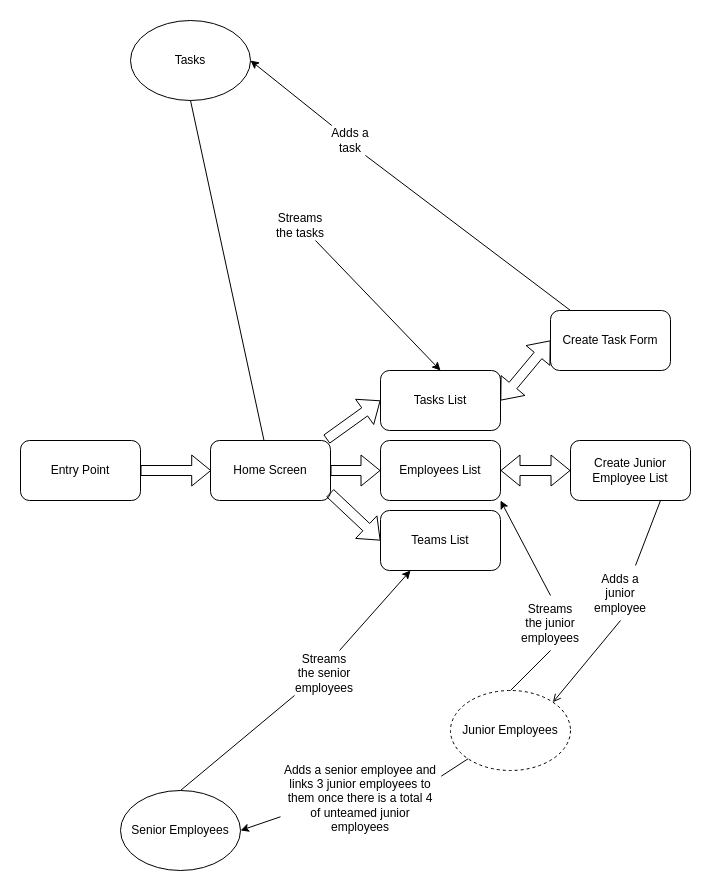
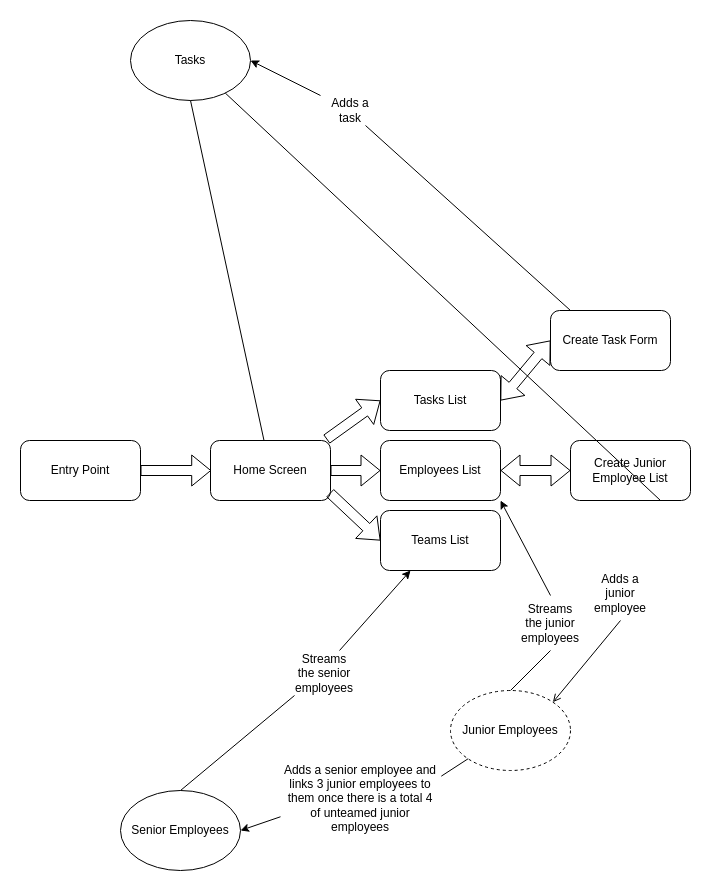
- <mxCell id="19" value="Adds a task" style="text;html=1;strokeColor=none;fillColor=none;align=center;verticalAlign=middle;whiteSpace=wrap;rounded=0;" vertex="1" parent="1"><mxGeometry x="320" y="125" width="60" height="30" as="geometry" /></mxCell>
+ <mxCell id="19" value="Adds a task" style="text;html=1;strokeColor=none;fillColor=none;align=center;verticalAlign=middle;whiteSpace=wrap;rounded=0;" vertex="1" parent="1"><mxGeometry x="320" y="95" width="60" height="30" as="geometry" /></mxCell>
- <mxCell id="22" value="Streams the tasks" style="text;html=1;strokeColor=none;fillColor=none;align=center;verticalAlign=middle;whiteSpace=wrap;rounded=0;" vertex="1" parent="1"><mxGeometry x="270" y="210" width="60" height="30" as="geometry" /></mxCell>
- <mxCell id="21" value="" style="endArrow=classic;html=1;rounded=0;exitX=0.75;exitY=1;exitDx=0;exitDy=0;entryX=0.5;entryY=0;entryDx=0;entryDy=0;startArrow=none;" edge="1" parent="1" source="22" target="5"><mxGeometry width="50" height="50" relative="1" as="geometry"><mxPoint x="230" y="190" as="sourcePoint" /><mxPoint x="280" y="140" as="targetPoint" /></mxGeometry></mxCell>
- <mxCell id="32" value="" style="endArrow=none;html=1;rounded=0;entryX=0.75;entryY=0;entryDx=0;entryDy=0;exitX=0.75;exitY=1;exitDx=0;exitDy=0;" edge="1" parent="1" source="9" target="31"><mxGeometry width="50" height="50" relative="1" as="geometry"><mxPoint x="660" y="500" as="sourcePoint" /><mxPoint x="552.426" y="701.716" as="targetPoint" /></mxGeometry></mxCell>
+ <mxCell id="32" value="" style="endArrow=none;html=1;rounded=0;exitX=0.75;exitY=1;exitDx=0;exitDy=0;" edge="1" parent="1" source="9" target="10"><mxGeometry width="50" height="50" relative="1" as="geometry"><mxPoint x="660" y="500" as="sourcePoint" /><mxPoint x="552.426" y="701.716" as="targetPoint" /></mxGeometry></mxCell>
